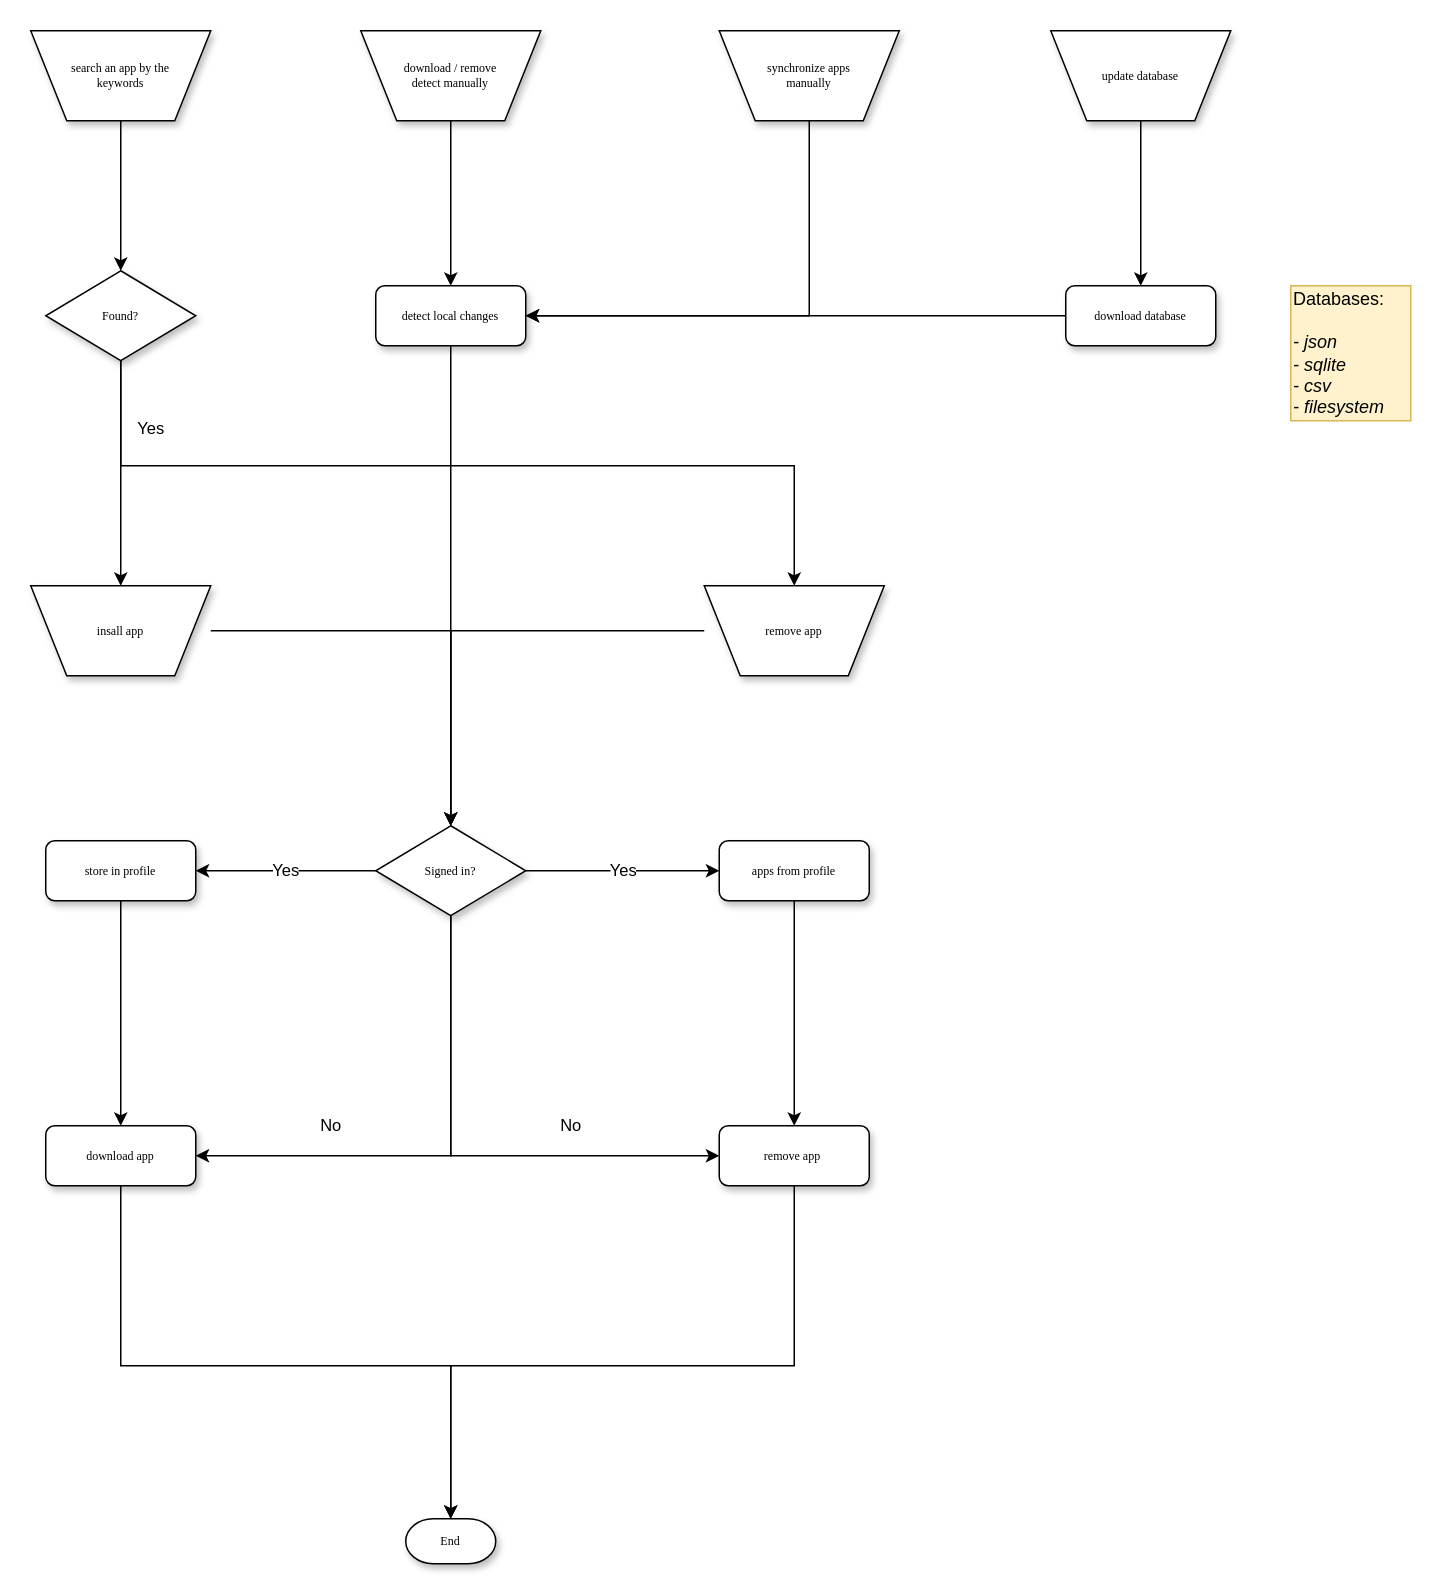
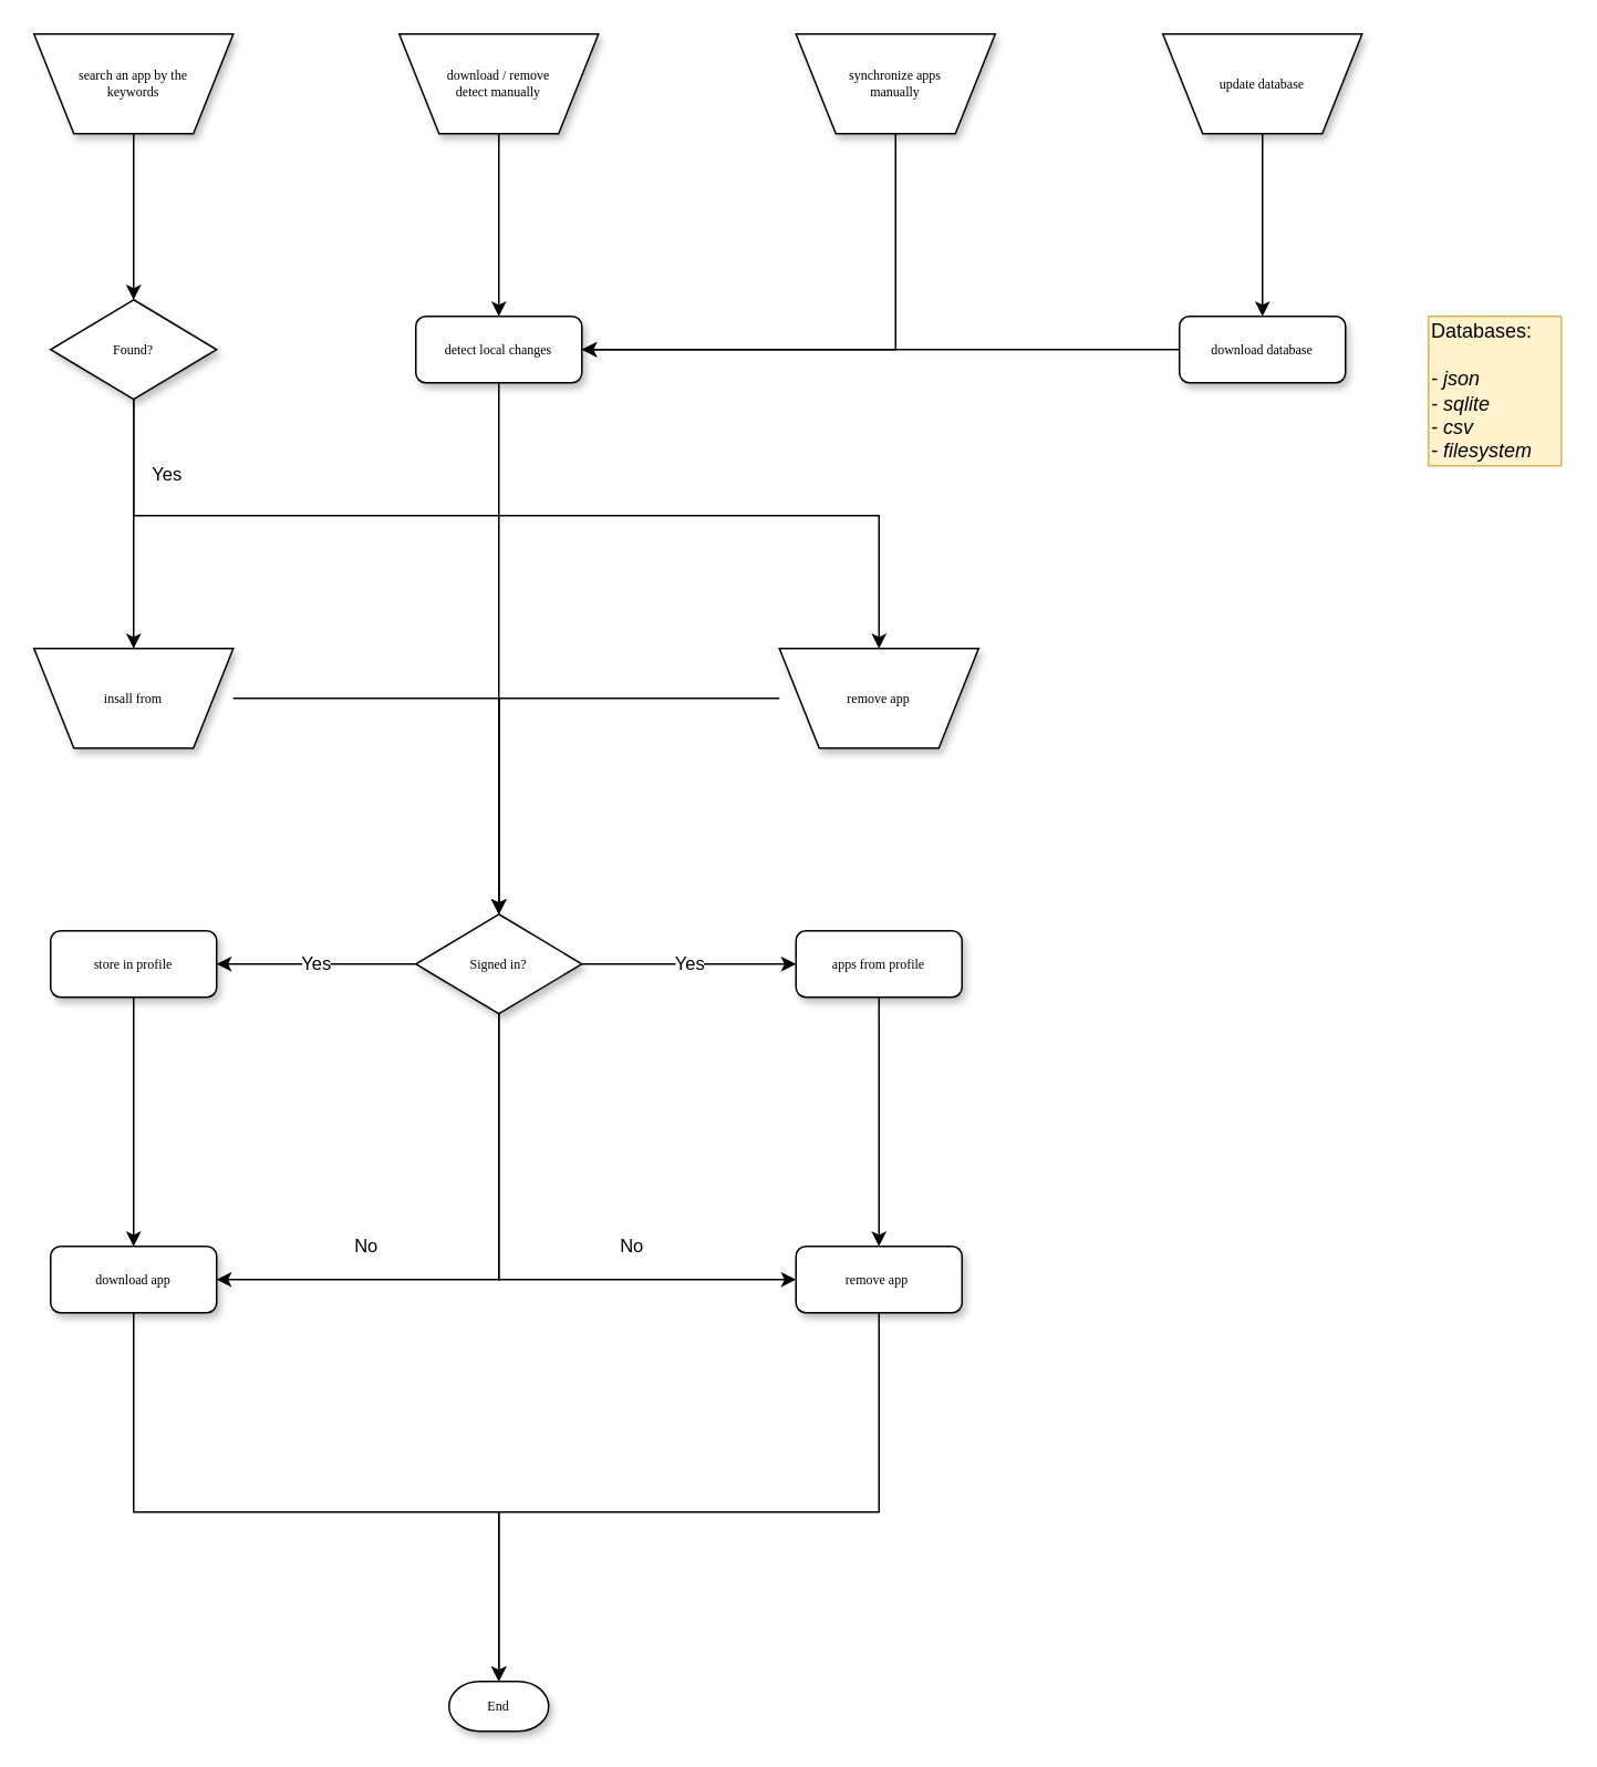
- <mxCell id="3" value="insall app" style="shape=trapezoid;whiteSpace=wrap;html=1;rounded=0;shadow=1;labelBackgroundColor=none;strokeWidth=1;fontFamily=Verdana;fontSize=8;align=center;flipV=1;" parent="1" vertex="1"><mxGeometry x="20" width="120" height="60" as="geometry" y="390" /></mxCell>
+ <mxCell id="3" value="insall from" style="shape=trapezoid;whiteSpace=wrap;html=1;rounded=0;shadow=1;labelBackgroundColor=none;strokeWidth=1;fontFamily=Verdana;fontSize=8;align=center;flipV=1;" parent="1" vertex="1"><mxGeometry x="20" width="120" height="60" as="geometry" y="390" /></mxCell>
